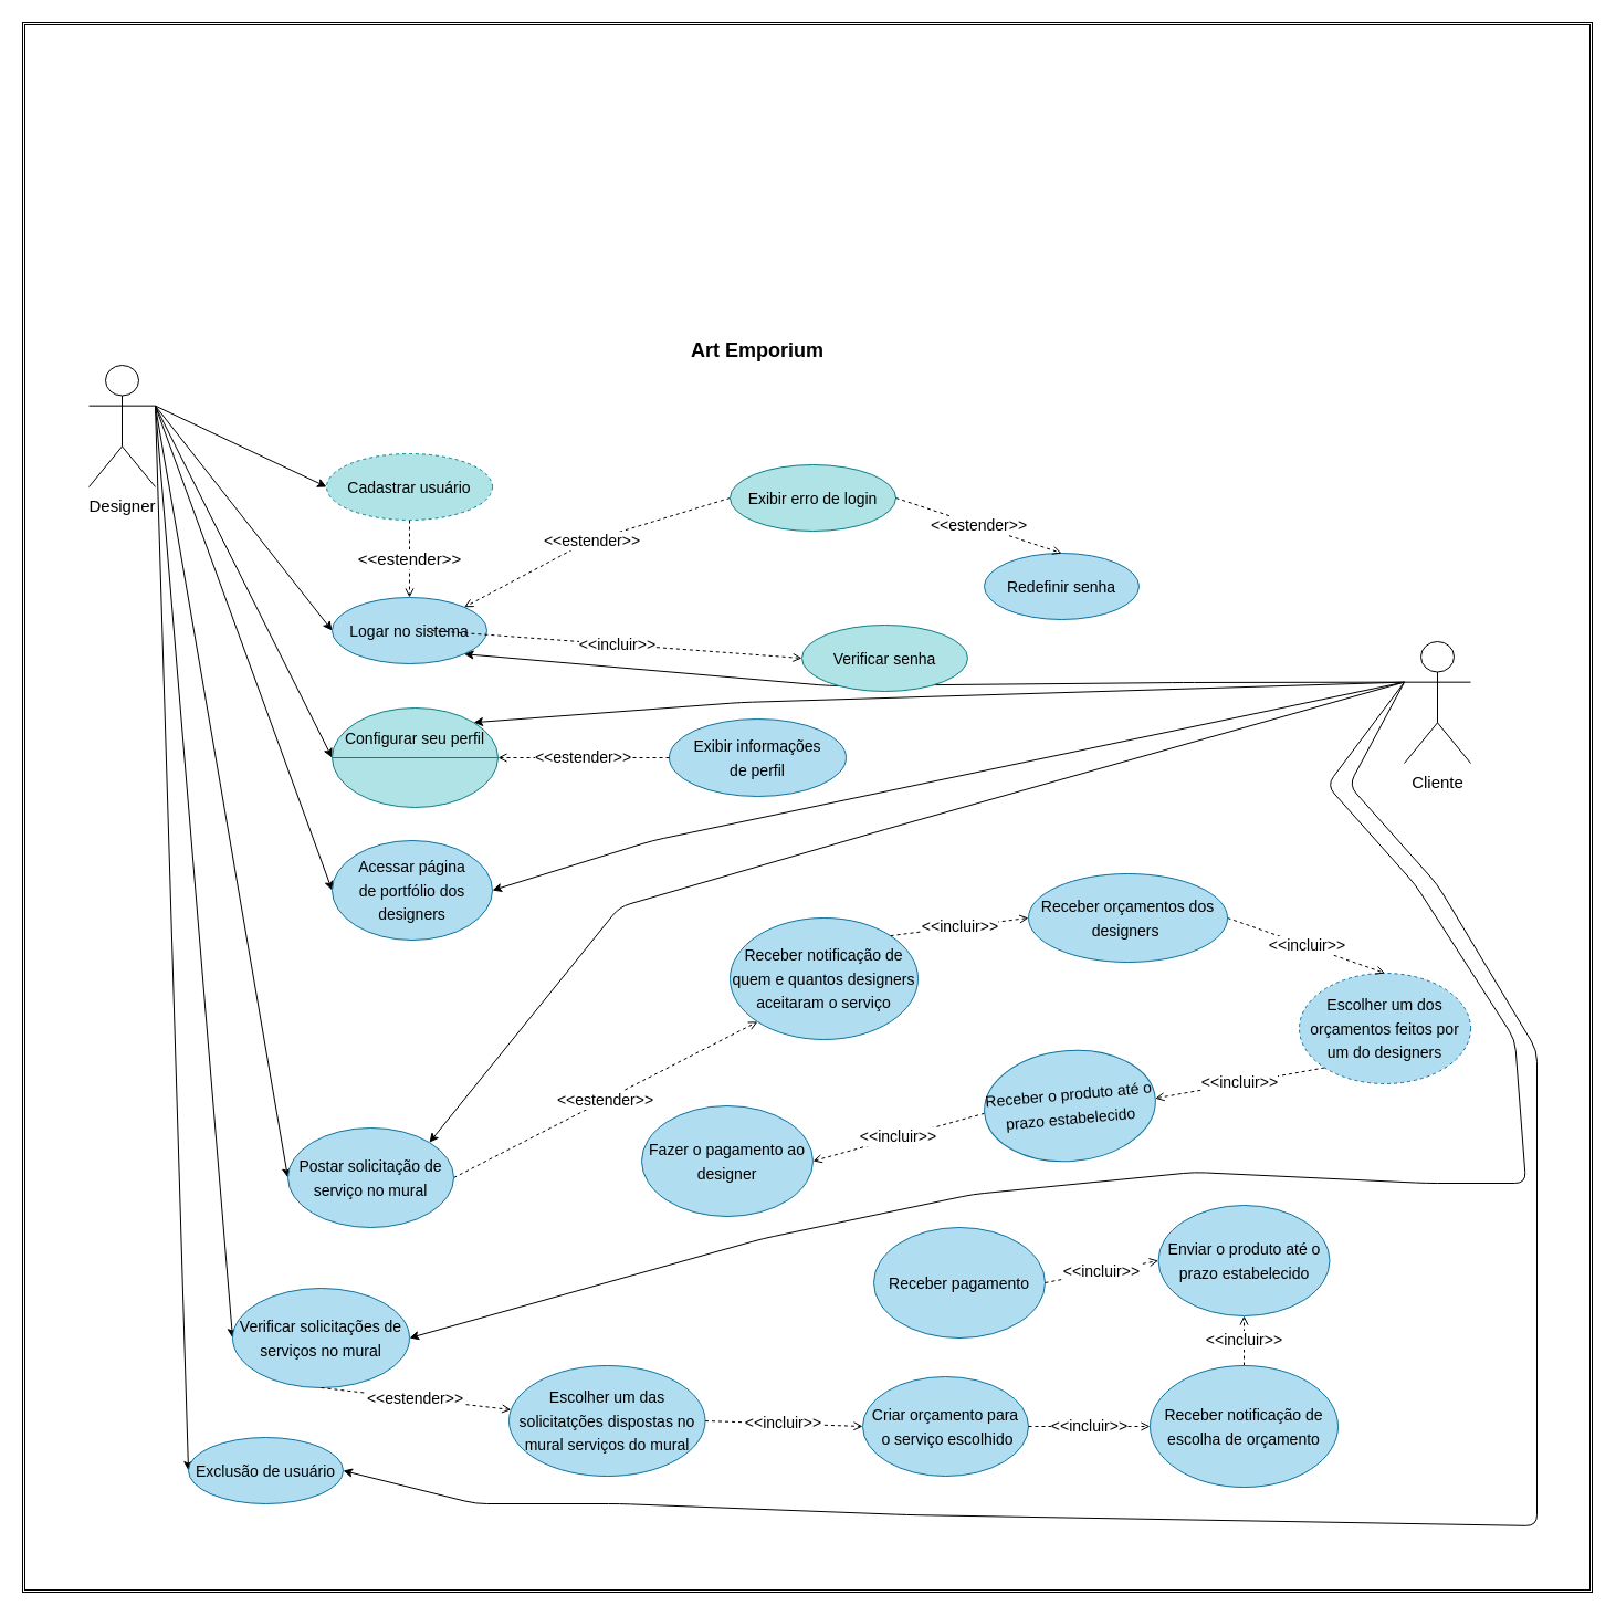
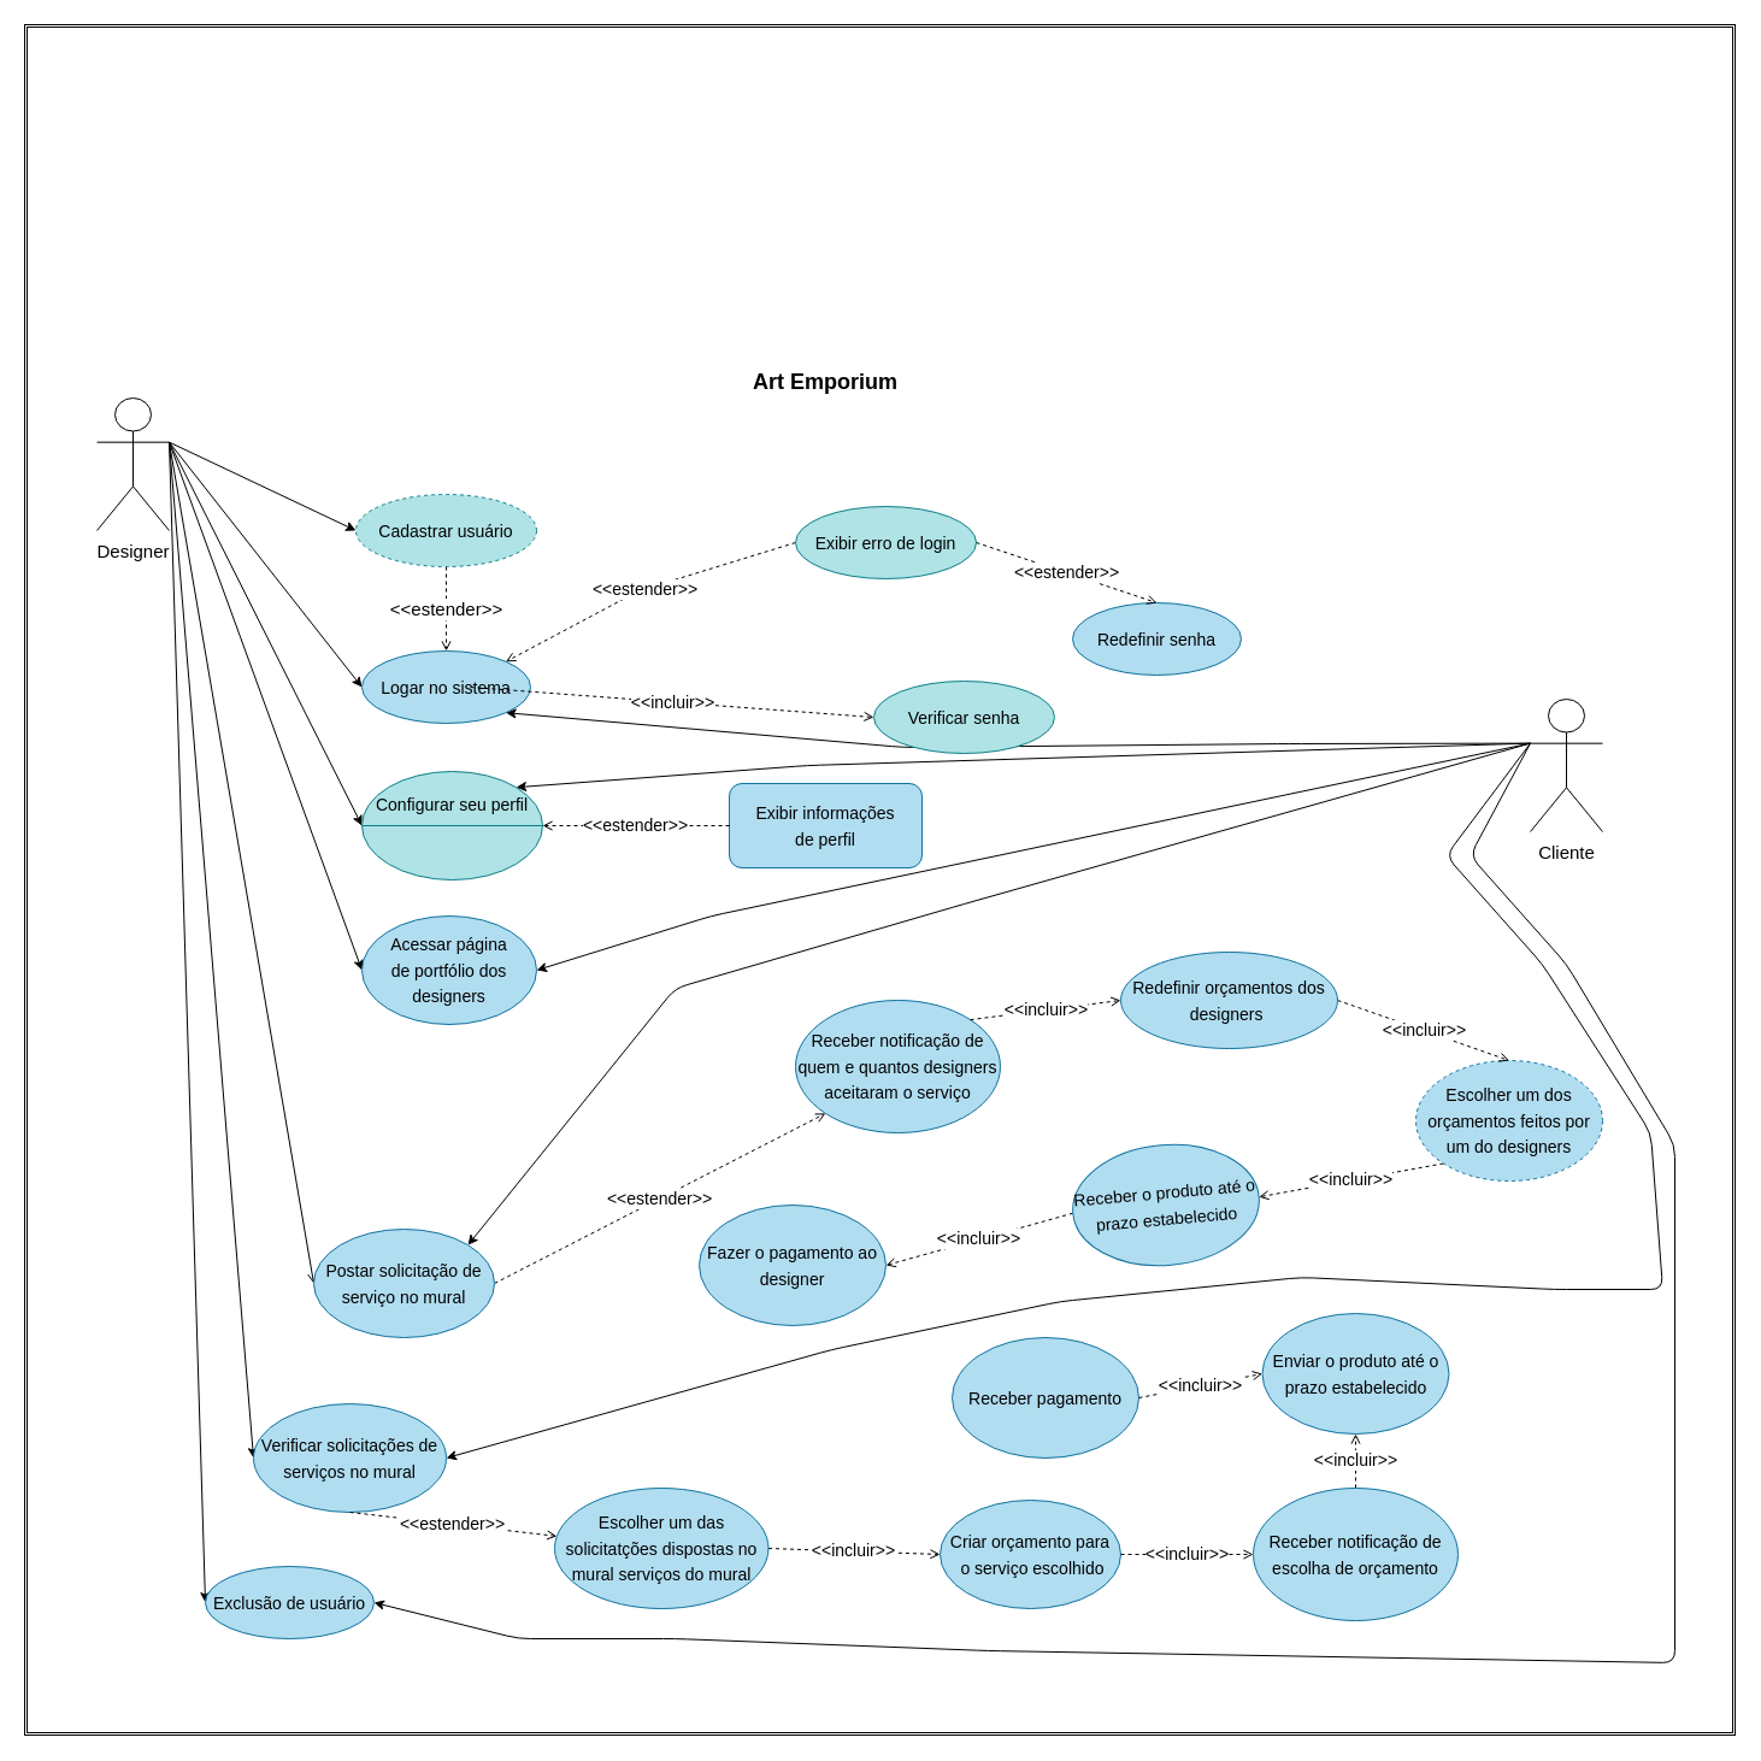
- <mxCell id="51" value="&lt;font color=&quot;#000000&quot; style=&quot;font-size: 14px&quot;&gt;&lt;span style=&quot;line-height: 1.2&quot;&gt;Exibir informações&lt;br&gt;de perfil&lt;br&gt;&lt;/span&gt;&lt;/font&gt;" style="ellipse;whiteSpace=wrap;html=1;fontSize=18;fillColor=#b1ddf0;strokeColor=#10739e;" parent="1" vertex="1"><mxGeometry x="605" y="650" width="160" height="70" as="geometry" /></mxCell>
+ <mxCell id="51" value="&lt;font color=&quot;#000000&quot; style=&quot;font-size: 14px&quot;&gt;&lt;span style=&quot;line-height: 1.2&quot;&gt;Exibir informações&lt;br&gt;de perfil&lt;br&gt;&lt;/span&gt;&lt;/font&gt;" style="whiteSpace=wrap;html=1;fontSize=18;fillColor=#b1ddf0;strokeColor=#10739e;rounded=1;" parent="1" vertex="1"><mxGeometry x="605" y="650" width="160" height="70" as="geometry" /></mxCell>
- <mxCell id="43" value="&lt;font color=&quot;#000000&quot;&gt;&lt;span style=&quot;font-size: 14px&quot;&gt;Receber orçamentos dos designers&amp;nbsp;&lt;/span&gt;&lt;/font&gt;" style="ellipse;whiteSpace=wrap;html=1;fontSize=18;fillColor=#b1ddf0;strokeColor=#10739e;" parent="1" vertex="1"><mxGeometry x="930" y="790" width="180" height="80" as="geometry" /></mxCell>
+ <mxCell id="43" value="&lt;font color=&quot;#000000&quot;&gt;&lt;span style=&quot;font-size: 14px&quot;&gt;Redefinir orçamentos dos designers&amp;nbsp;&lt;/span&gt;&lt;/font&gt;" style="ellipse;whiteSpace=wrap;html=1;fontSize=18;fillColor=#b1ddf0;strokeColor=#10739e;" parent="1" vertex="1"><mxGeometry x="930" y="790" width="180" height="80" as="geometry" /></mxCell>
- <mxCell id="17" style="edgeStyle=none;html=1;exitX=1;exitY=0.333;exitDx=0;exitDy=0;exitPerimeter=0;entryX=0;entryY=0.5;entryDx=0;entryDy=0;fontSize=14;" parent="1" source="21" target="26" edge="1"><mxGeometry relative="1" as="geometry" /></mxCell>
+ <mxCell id="17" style="edgeStyle=none;html=1;exitX=1;exitY=0.333;exitDx=0;exitDy=0;exitPerimeter=0;entryX=0;entryY=0.5;entryDx=0;entryDy=0;fontSize=14;endArrow=open;" parent="1" source="21" target="26" edge="1"><mxGeometry relative="1" as="geometry" /></mxCell>
